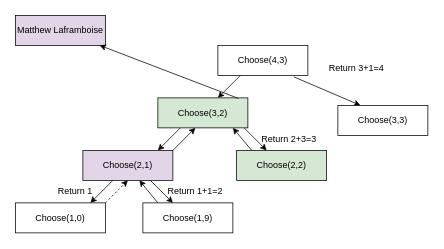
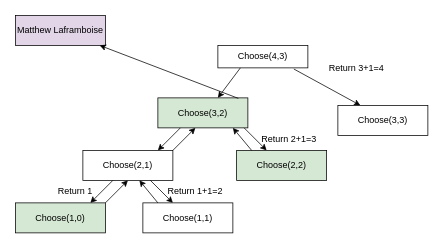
- <mxCell id="3" value="Choose(4,3)" style="rounded=0;whiteSpace=wrap;html=1;" vertex="1" parent="1"><mxGeometry x="290" y="60" width="120" height="40" as="geometry" /></mxCell>
+ <mxCell id="3" value="Choose(4,3)" style="rounded=0;whiteSpace=wrap;html=1;" vertex="1" parent="1"><mxGeometry x="290" y="60" width="120" height="30" as="geometry" /></mxCell>
- <mxCell id="19" value="Return 2+3=3" style="text;html=1;strokeColor=none;fillColor=none;align=center;verticalAlign=middle;whiteSpace=wrap;rounded=0;" vertex="1" parent="1"><mxGeometry x="345" y="170" width="80" height="30" as="geometry" /></mxCell>
+ <mxCell id="19" value="Return 2+1=3" style="text;html=1;strokeColor=none;fillColor=none;align=center;verticalAlign=middle;whiteSpace=wrap;rounded=0;" vertex="1" parent="1"><mxGeometry x="345" y="170" width="80" height="30" as="geometry" /></mxCell>
- <mxCell id="7" value="Choose(2,1)" style="rounded=0;whiteSpace=wrap;html=1;fillColor=#e1d5e7;" vertex="1" parent="1"><mxGeometry x="110" y="200" width="120" height="40" as="geometry" /></mxCell>
+ <mxCell id="7" value="Choose(2,1)" style="rounded=0;whiteSpace=wrap;html=1;" vertex="1" parent="1"><mxGeometry x="110" y="200" width="120" height="40" as="geometry" /></mxCell>
- <mxCell id="14" value="" style="endArrow=classic;html=1;rounded=0;exitX=1;exitY=0;exitDx=0;exitDy=0;entryX=0.5;entryY=1;entryDx=0;entryDy=0;dashed=1;" edge="1" parent="1" source="9" target="7"><mxGeometry width="50" height="50" relative="1" as="geometry"><mxPoint x="390" y="250" as="sourcePoint" /><mxPoint x="440" y="200" as="targetPoint" /></mxGeometry></mxCell>
+ <mxCell id="14" value="" style="endArrow=classic;html=1;rounded=0;exitX=1;exitY=0;exitDx=0;exitDy=0;entryX=0.5;entryY=1;entryDx=0;entryDy=0;" edge="1" parent="1" source="9" target="7"><mxGeometry width="50" height="50" relative="1" as="geometry"><mxPoint x="390" y="250" as="sourcePoint" /><mxPoint x="440" y="200" as="targetPoint" /></mxGeometry></mxCell>
- <mxCell id="9" value="Choose(1,0)" style="rounded=0;whiteSpace=wrap;html=1;" vertex="1" parent="1"><mxGeometry x="20" y="270" width="120" height="40" as="geometry" /></mxCell>
+ <mxCell id="9" value="Choose(1,0)" style="rounded=0;whiteSpace=wrap;html=1;fillColor=#d5e8d4;" vertex="1" parent="1"><mxGeometry x="20" y="270" width="120" height="40" as="geometry" /></mxCell>
- <mxCell id="12" value="Choose(1,9)" style="rounded=0;whiteSpace=wrap;html=1;" vertex="1" parent="1"><mxGeometry x="190" y="270" width="120" height="40" as="geometry" /></mxCell>
+ <mxCell id="12" value="Choose(1,1)" style="rounded=0;whiteSpace=wrap;html=1;" vertex="1" parent="1"><mxGeometry x="190" y="270" width="120" height="40" as="geometry" /></mxCell>
